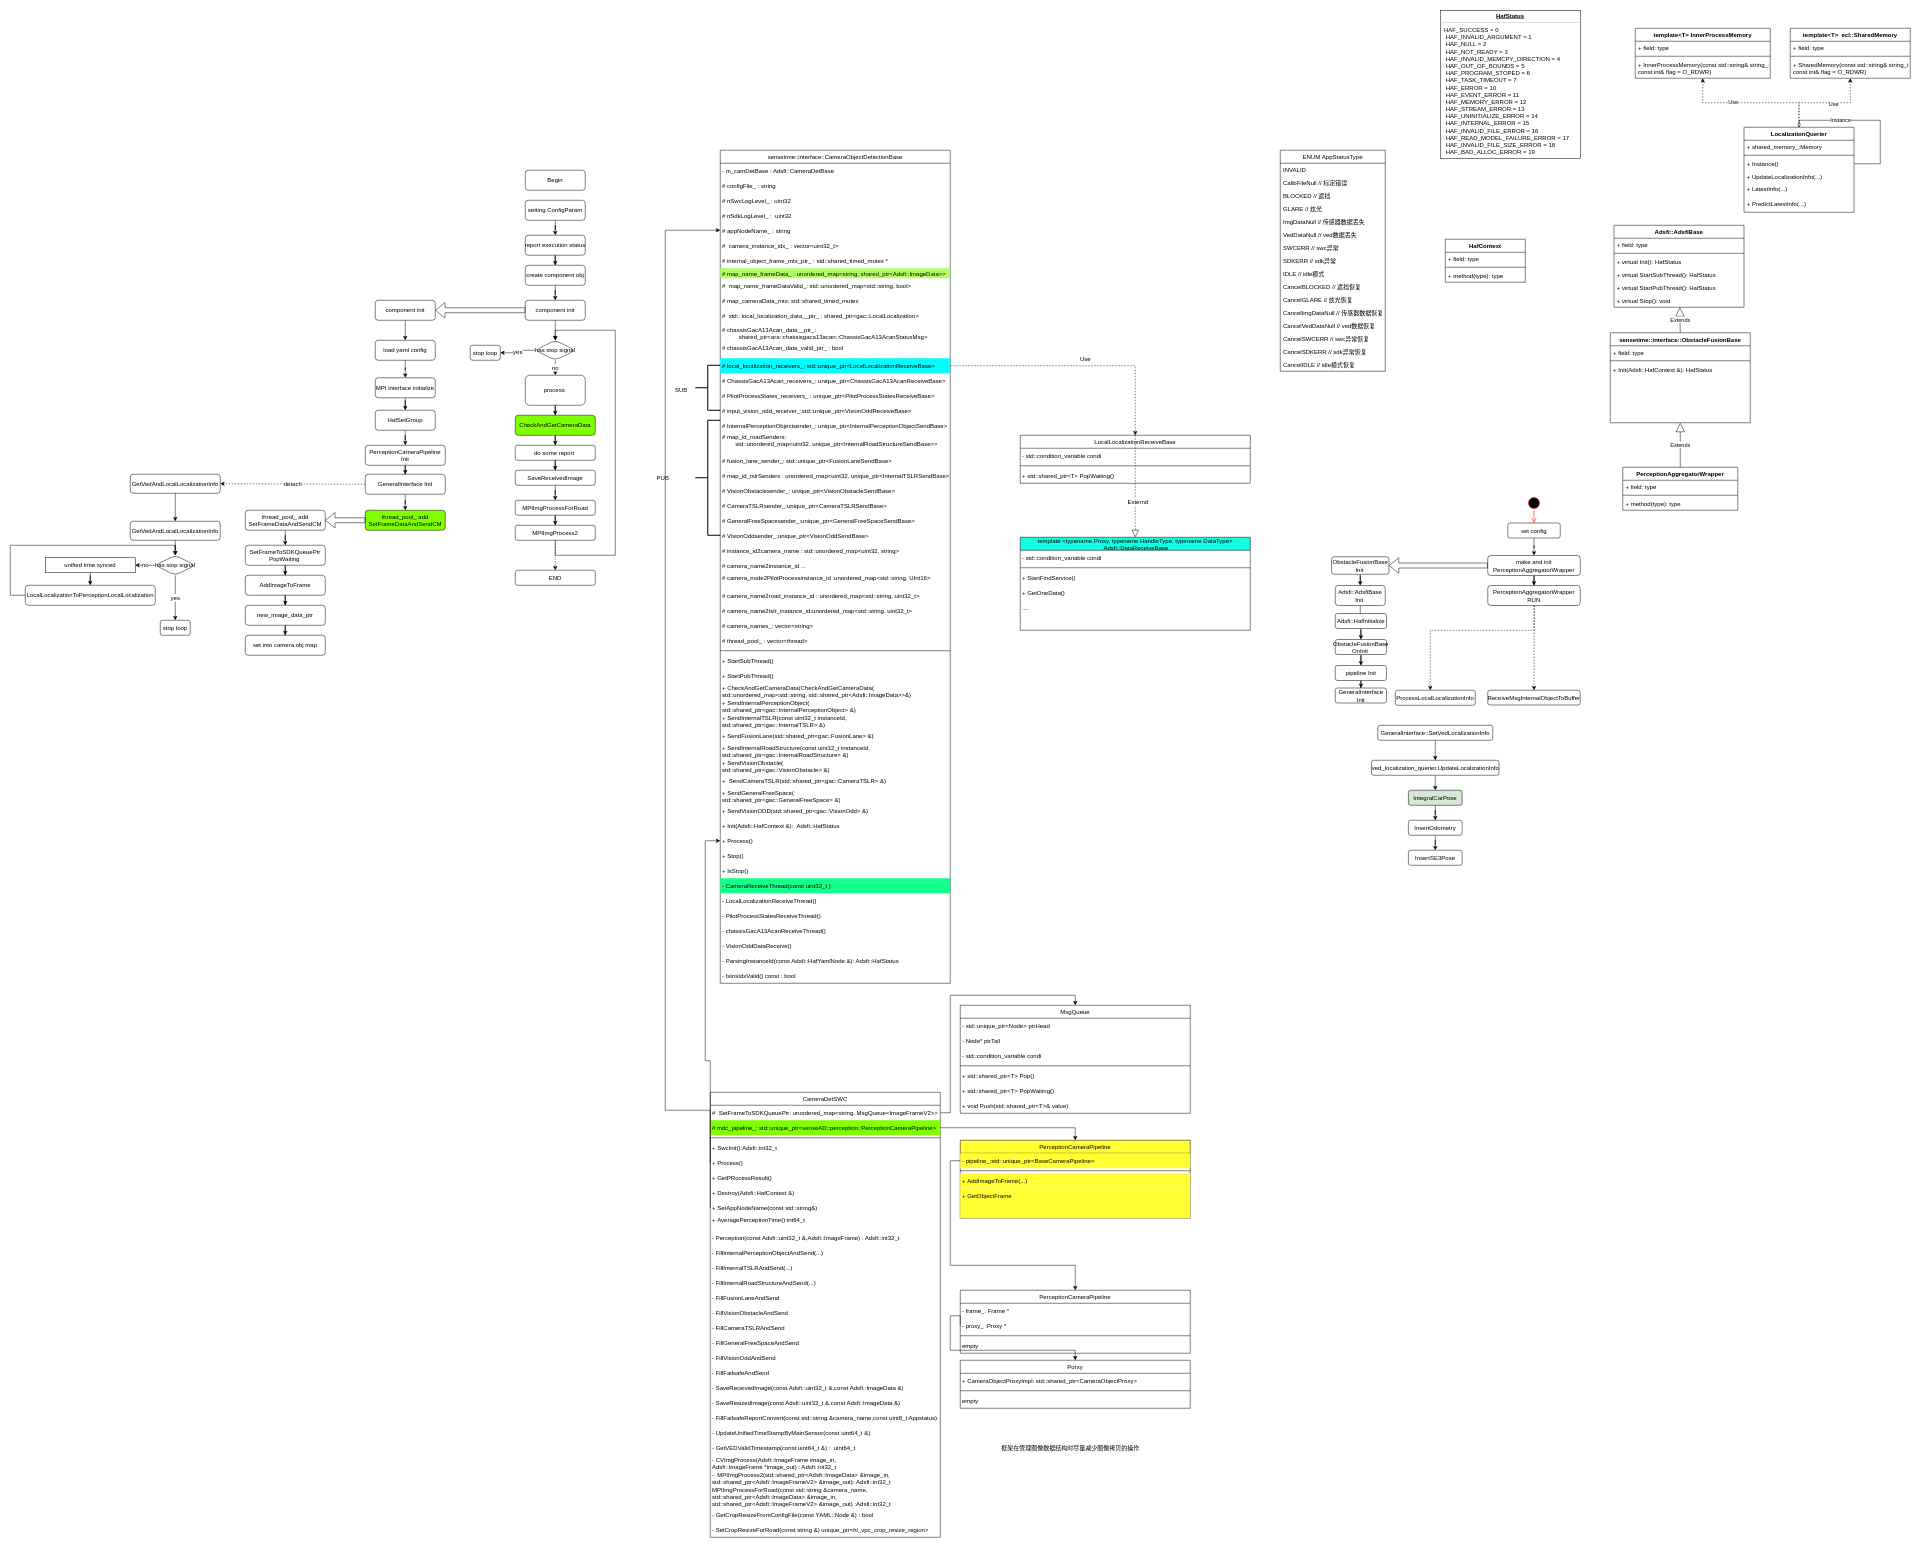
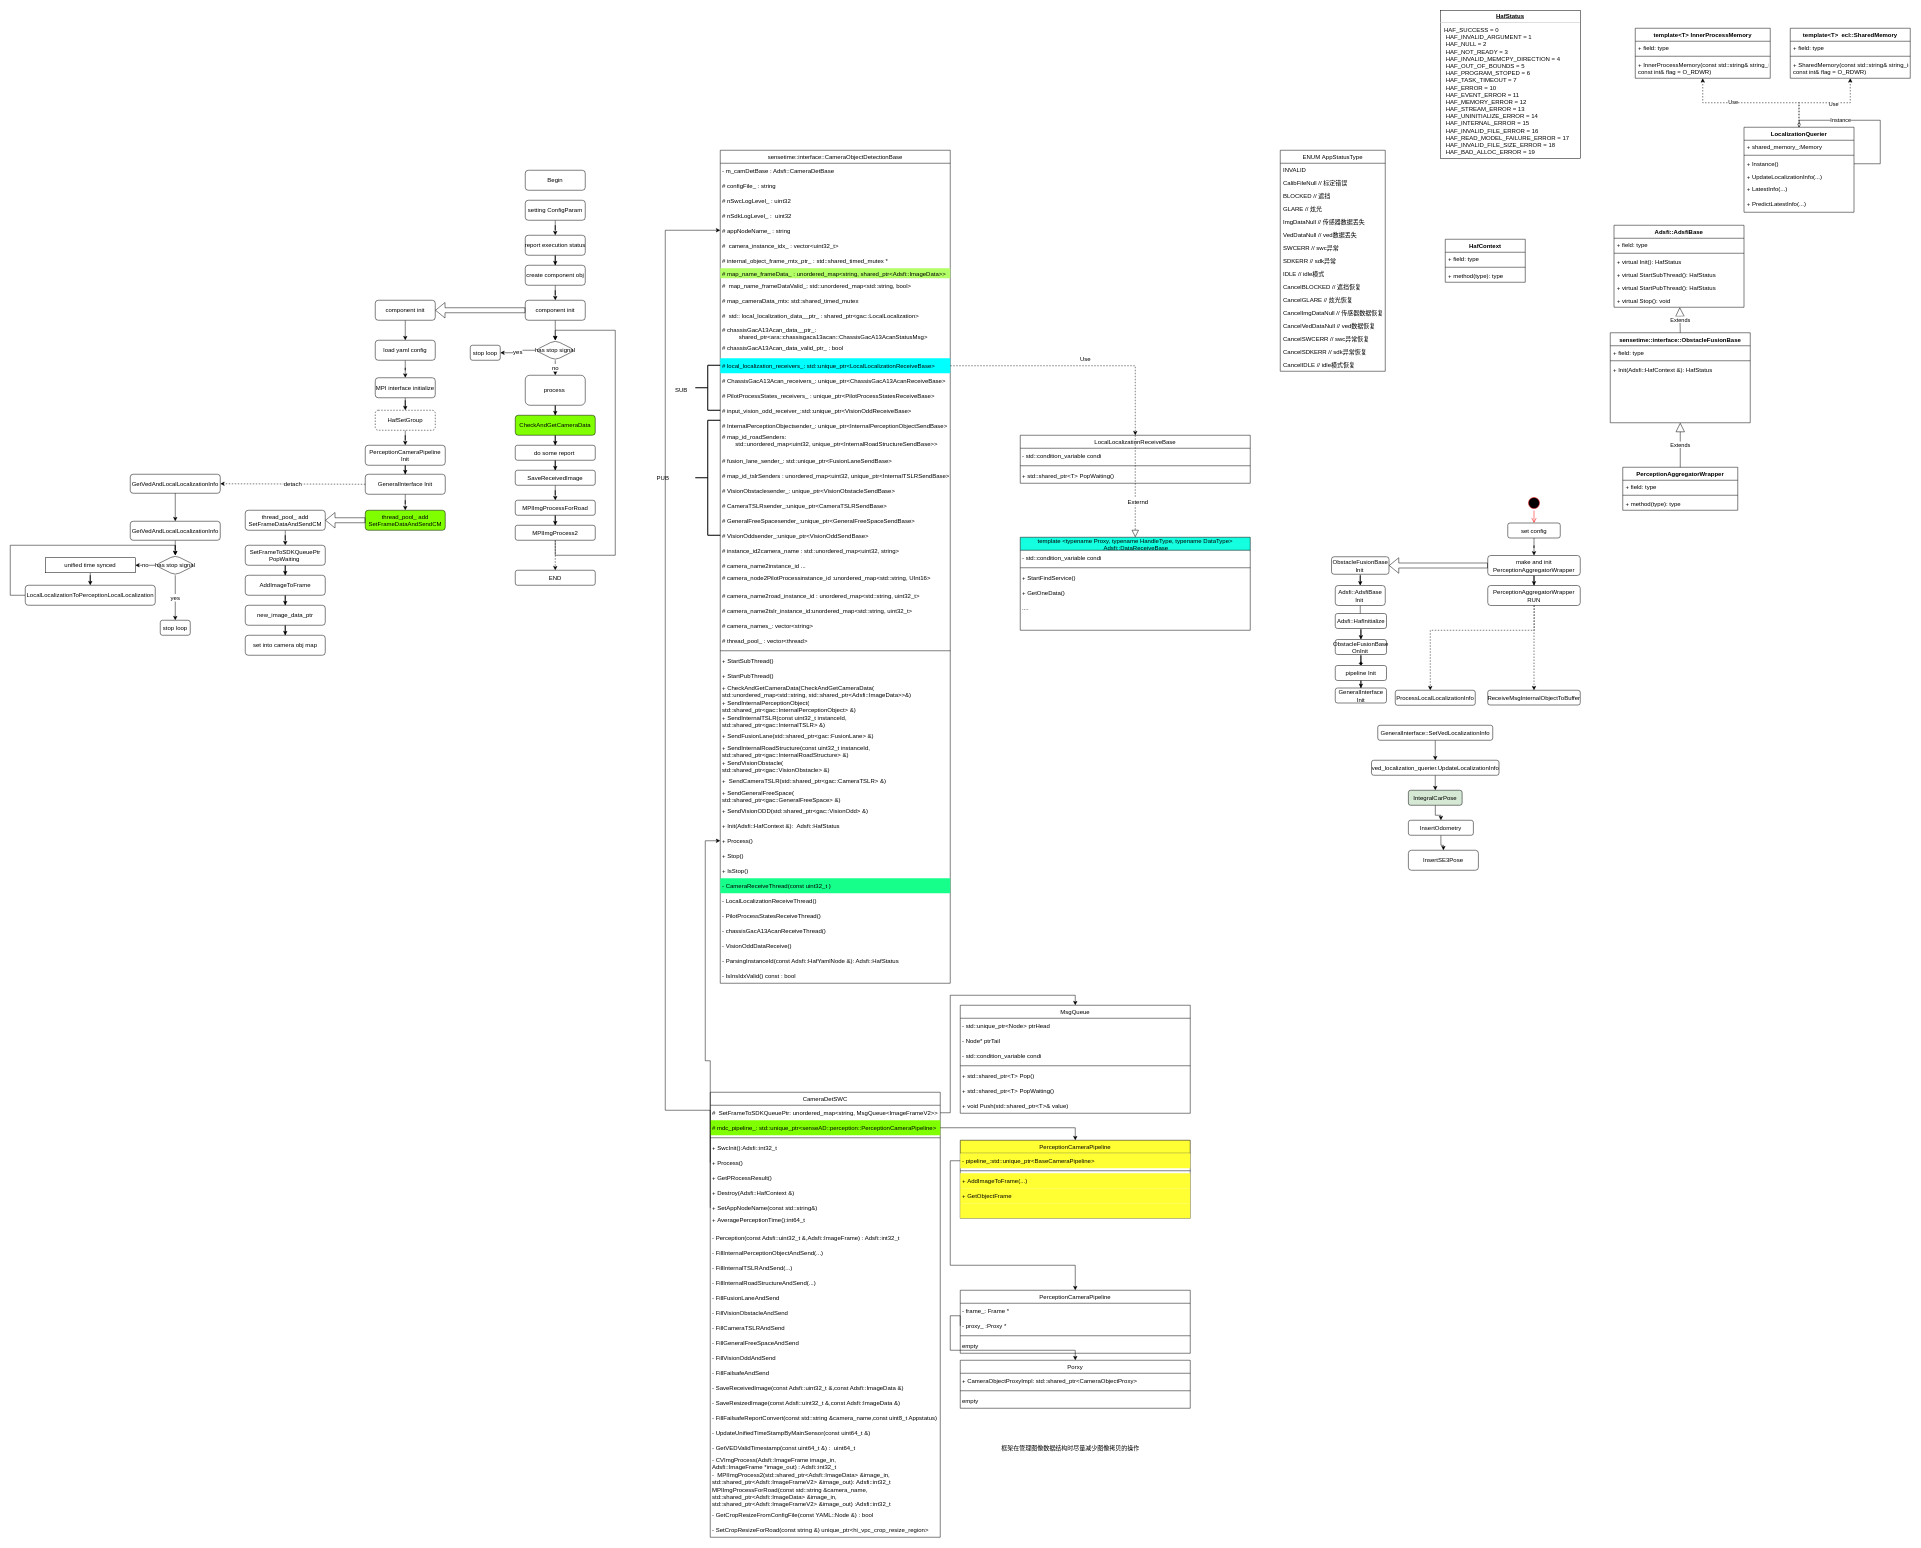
- <mxCell id="145" value="HafSetGroup" style="rounded=1;whiteSpace=wrap;html=1;fontSize=12;glass=0;strokeWidth=1;shadow=0;align=center;fontStyle=0;spacing=0;labelBorderColor=none;fontFamily=Helvetica;verticalAlign=middle;fillColor=#FFFFFF;" parent="1" vertex="1"><mxGeometry x="750" y="820" width="120" height="40" as="geometry" /></mxCell>
+ <mxCell id="145" value="HafSetGroup" style="rounded=1;whiteSpace=wrap;html=1;fontSize=12;glass=0;strokeWidth=1;shadow=0;align=center;fontStyle=0;spacing=0;labelBorderColor=none;fontFamily=Helvetica;verticalAlign=middle;fillColor=#FFFFFF;dashed=1;" parent="1" vertex="1"><mxGeometry x="750" y="820" width="120" height="40" as="geometry" /></mxCell>
- <mxCell id="258" value="" style="edgeStyle=orthogonalEdgeStyle;rounded=0;orthogonalLoop=1;jettySize=auto;html=1;" edge="1" parent="1" source="259" target="261"><mxGeometry relative="1" as="geometry" /></mxCell>
+ <mxCell id="258" value="" style="edgeStyle=orthogonalEdgeStyle;rounded=0;orthogonalLoop=1;jettySize=auto;html=1;endArrow=diamond;" edge="1" parent="1" source="259" target="261"><mxGeometry relative="1" as="geometry" /></mxCell>
- <mxCell id="292" value="InsertOdometry" style="rounded=1;whiteSpace=wrap;html=1;" vertex="1" parent="1"><mxGeometry x="2816.25" y="1640" width="107.5" height="30" as="geometry" /></mxCell>
+ <mxCell id="292" value="InsertOdometry" style="rounded=1;whiteSpace=wrap;html=1;" vertex="1" parent="1"><mxGeometry x="2816.25" y="1640" width="130" height="30" as="geometry" /></mxCell>
- <mxCell id="293" value="InsertSE3Pose" style="rounded=1;whiteSpace=wrap;html=1;" vertex="1" parent="1"><mxGeometry x="2816.25" y="1700" width="107.5" height="30" as="geometry" /></mxCell>
+ <mxCell id="293" value="InsertSE3Pose" style="rounded=1;whiteSpace=wrap;html=1;" vertex="1" parent="1"><mxGeometry x="2816.25" y="1700" width="140" height="40" as="geometry" /></mxCell>
